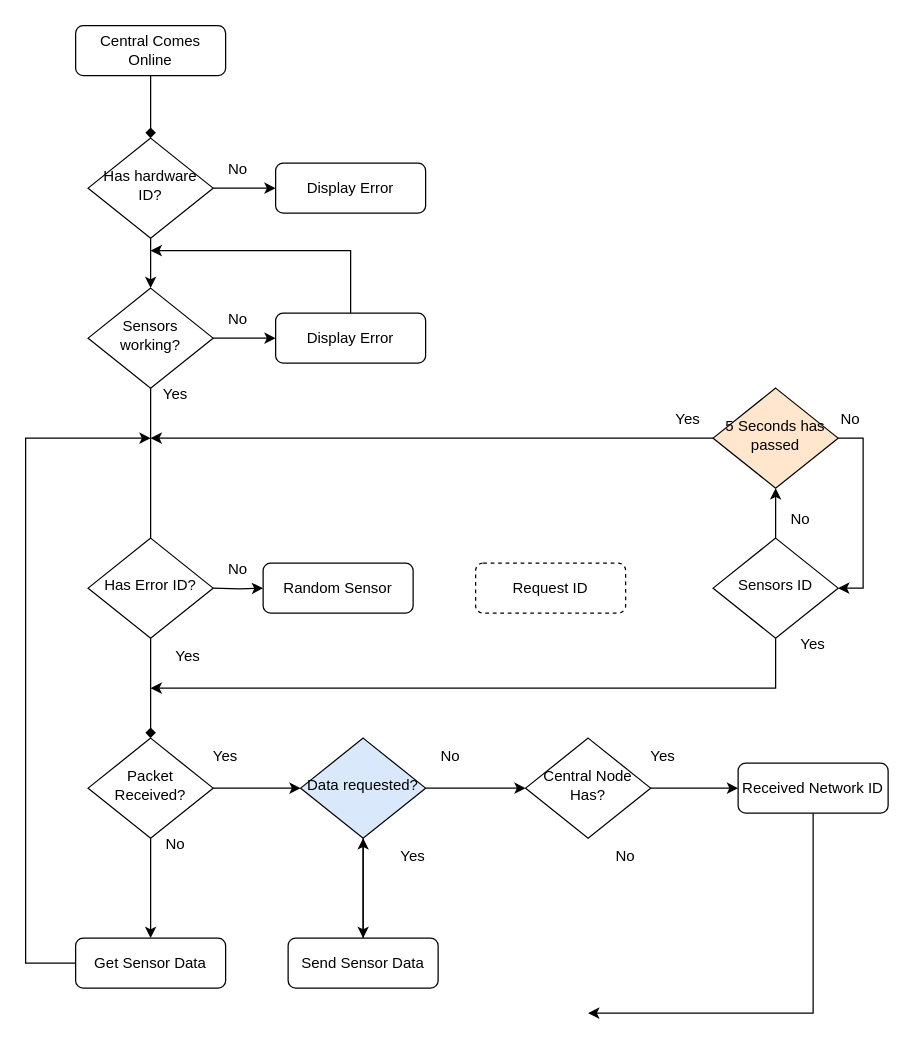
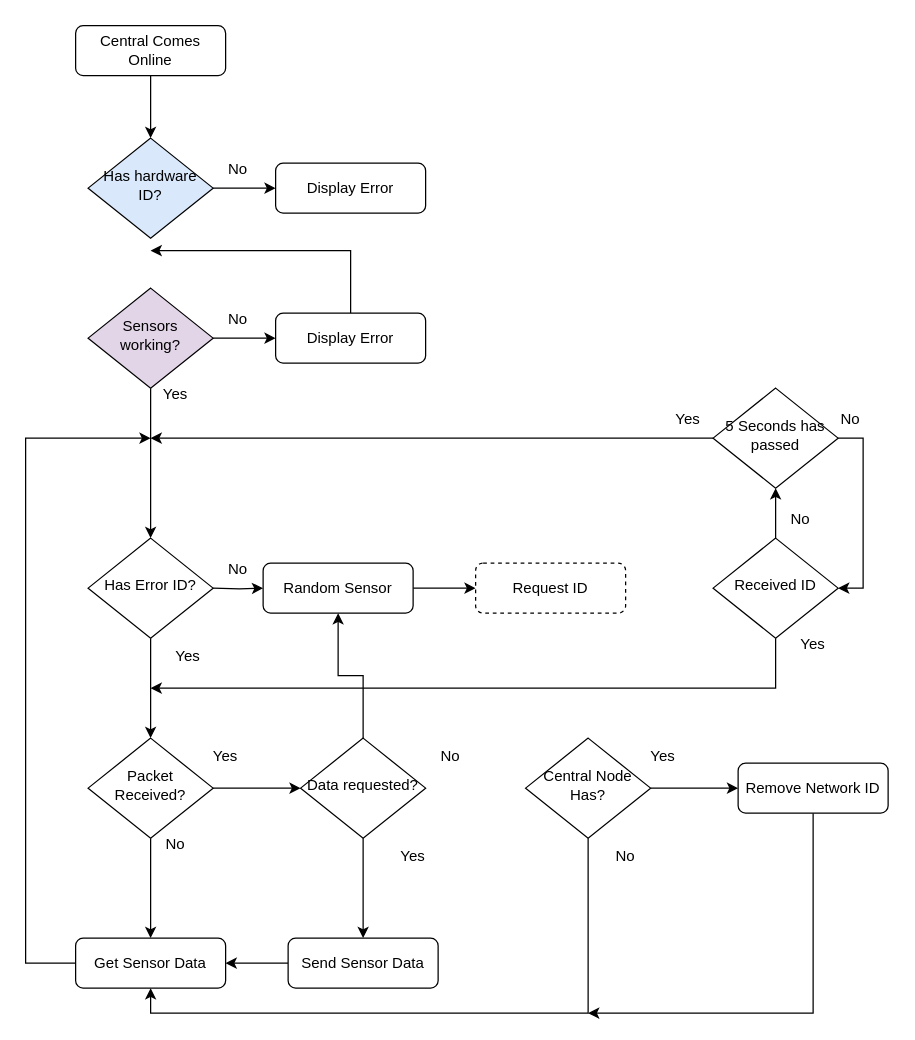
- <mxCell id="2" value="" style="edgeStyle=orthogonalEdgeStyle;rounded=0;orthogonalLoop=1;jettySize=auto;html=1;endArrow=diamond;" edge="1" parent="1" source="3" target="6"><mxGeometry relative="1" as="geometry" /></mxCell>
+ <mxCell id="2" value="" style="edgeStyle=orthogonalEdgeStyle;rounded=0;orthogonalLoop=1;jettySize=auto;html=1;" edge="1" parent="1" source="3" target="6"><mxGeometry relative="1" as="geometry" /></mxCell>
- <mxCell id="6" value="Has hardware ID?" style="rhombus;whiteSpace=wrap;html=1;shadow=0;fontFamily=Helvetica;fontSize=12;align=center;strokeWidth=1;spacing=6;spacingTop=-4;" parent="1" vertex="1"><mxGeometry x="70" y="110" width="100" height="80" as="geometry" /></mxCell>
+ <mxCell id="6" value="Has hardware ID?" style="rhombus;whiteSpace=wrap;html=1;shadow=0;fontFamily=Helvetica;fontSize=12;align=center;strokeWidth=1;spacing=6;spacingTop=-4;fillColor=#dae8fc;" parent="1" vertex="1"><mxGeometry x="70" y="110" width="100" height="80" as="geometry" /></mxCell>
- <mxCell id="5" value="" style="edgeStyle=orthogonalEdgeStyle;rounded=0;orthogonalLoop=1;jettySize=auto;html=1;entryX=0.5;entryY=0;entryDx=0;entryDy=0;" edge="1" parent="1" source="6" target="10"><mxGeometry relative="1" as="geometry" /></mxCell>
- <mxCell id="10" value="Sensors working?" style="rhombus;whiteSpace=wrap;html=1;shadow=0;fontFamily=Helvetica;fontSize=12;align=center;strokeWidth=1;spacing=6;spacingTop=-4;" parent="1" vertex="1"><mxGeometry x="70" y="230" width="100" height="80" as="geometry" /></mxCell>
+ <mxCell id="10" value="Sensors working?" style="rhombus;whiteSpace=wrap;html=1;shadow=0;fontFamily=Helvetica;fontSize=12;align=center;strokeWidth=1;spacing=6;spacingTop=-4;fillColor=#e1d5e7;" parent="1" vertex="1"><mxGeometry x="70" y="230" width="100" height="80" as="geometry" /></mxCell>
- <mxCell id="26" value="5 Seconds has passed" style="rhombus;whiteSpace=wrap;html=1;shadow=0;fontFamily=Helvetica;fontSize=12;align=center;strokeWidth=1;spacing=6;spacingTop=-4;fillColor=#ffe6cc;" vertex="1" parent="1"><mxGeometry x="570" y="310" width="100" height="80" as="geometry" /></mxCell>
+ <mxCell id="26" value="5 Seconds has passed" style="rhombus;whiteSpace=wrap;html=1;shadow=0;fontFamily=Helvetica;fontSize=12;align=center;strokeWidth=1;spacing=6;spacingTop=-4;" vertex="1" parent="1"><mxGeometry x="570" y="310" width="100" height="80" as="geometry" /></mxCell>
- <mxCell id="8" value="" style="edgeStyle=orthogonalEdgeStyle;rounded=0;orthogonalLoop=1;jettySize=auto;html=1;endArrow=none;" edge="1" parent="1" source="10" target="17"><mxGeometry relative="1" as="geometry" /></mxCell>
+ <mxCell id="8" value="" style="edgeStyle=orthogonalEdgeStyle;rounded=0;orthogonalLoop=1;jettySize=auto;html=1;" edge="1" parent="1" source="10" target="17"><mxGeometry relative="1" as="geometry" /></mxCell>
- <mxCell id="23" value="Sensors ID" style="rhombus;whiteSpace=wrap;html=1;shadow=0;fontFamily=Helvetica;fontSize=12;align=center;strokeWidth=1;spacing=6;spacingTop=-4;" vertex="1" parent="1"><mxGeometry x="570" y="430" width="100" height="80" as="geometry" /></mxCell>
+ <mxCell id="23" value="Received ID" style="rhombus;whiteSpace=wrap;html=1;shadow=0;fontFamily=Helvetica;fontSize=12;align=center;strokeWidth=1;spacing=6;spacingTop=-4;" vertex="1" parent="1"><mxGeometry x="570" y="430" width="100" height="80" as="geometry" /></mxCell>
+ <mxCell id="11" value="" style="edgeStyle=orthogonalEdgeStyle;rounded=0;orthogonalLoop=1;jettySize=auto;html=1;" edge="1" parent="1" source="12" target="20"><mxGeometry relative="1" as="geometry" /></mxCell>
- <mxCell id="16" value="" style="edgeStyle=orthogonalEdgeStyle;rounded=0;orthogonalLoop=1;jettySize=auto;html=1;endArrow=diamond;" edge="1" parent="1" source="17" target="31"><mxGeometry relative="1" as="geometry" /></mxCell>
+ <mxCell id="16" value="" style="edgeStyle=orthogonalEdgeStyle;rounded=0;orthogonalLoop=1;jettySize=auto;html=1;" edge="1" parent="1" source="17" target="31"><mxGeometry relative="1" as="geometry" /></mxCell>
- <mxCell id="38" value="Data requested?" style="rhombus;whiteSpace=wrap;html=1;shadow=0;fontFamily=Helvetica;fontSize=12;align=center;strokeWidth=1;spacing=6;spacingTop=-4;fillColor=#dae8fc;" vertex="1" parent="1"><mxGeometry x="240" y="590" width="100" height="80" as="geometry" /></mxCell>
+ <mxCell id="38" value="Data requested?" style="rhombus;whiteSpace=wrap;html=1;shadow=0;fontFamily=Helvetica;fontSize=12;align=center;strokeWidth=1;spacing=6;spacingTop=-4;" vertex="1" parent="1"><mxGeometry x="240" y="590" width="100" height="80" as="geometry" /></mxCell>
- <mxCell id="36" value="" style="edgeStyle=orthogonalEdgeStyle;rounded=0;orthogonalLoop=1;jettySize=auto;html=1;" edge="1" parent="1" source="38" target="41"><mxGeometry relative="1" as="geometry" /></mxCell>
+ <mxCell id="36" value="" style="edgeStyle=orthogonalEdgeStyle;rounded=0;orthogonalLoop=1;jettySize=auto;html=1;" edge="1" parent="1" source="38" target="12"><mxGeometry relative="1" as="geometry" /></mxCell>
- <mxCell id="49" value="Received Network ID" style="rounded=1;whiteSpace=wrap;html=1;fontSize=12;glass=0;strokeWidth=1;shadow=0;" vertex="1" parent="1"><mxGeometry x="590" y="610" width="120" height="40" as="geometry" /></mxCell>
+ <mxCell id="49" value="Remove Network ID" style="rounded=1;whiteSpace=wrap;html=1;fontSize=12;glass=0;strokeWidth=1;shadow=0;" vertex="1" parent="1"><mxGeometry x="590" y="610" width="120" height="40" as="geometry" /></mxCell>
- <mxCell id="42" value="" style="edgeStyle=orthogonalEdgeStyle;rounded=0;orthogonalLoop=1;jettySize=auto;html=1;" edge="1" parent="1" source="43" target="38"><mxGeometry relative="1" as="geometry" /></mxCell>
+ <mxCell id="42" value="" style="edgeStyle=orthogonalEdgeStyle;rounded=0;orthogonalLoop=1;jettySize=auto;html=1;" edge="1" parent="1" source="43" target="35"><mxGeometry relative="1" as="geometry" /></mxCell>
+ <mxCell id="39" value="" style="edgeStyle=orthogonalEdgeStyle;rounded=0;orthogonalLoop=1;jettySize=auto;html=1;entryX=0.5;entryY=1;entryDx=0;entryDy=0;exitX=0.5;exitY=1;exitDx=0;exitDy=0;" edge="1" parent="1" source="41" target="35"><mxGeometry relative="1" as="geometry"><mxPoint x="470" y="750" as="targetPoint" /></mxGeometry></mxCell>
